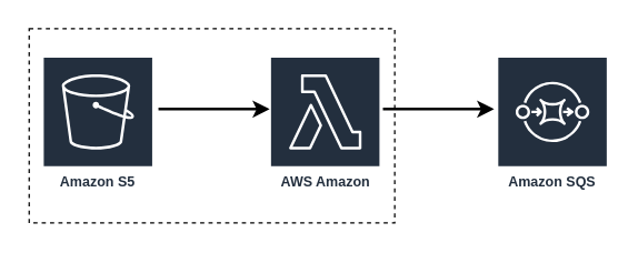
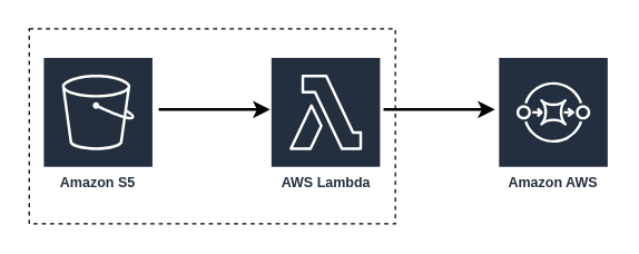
- <mxCell id="3" value="AWS Amazon" style="outlineConnect=0;fontColor=#232F3E;gradientColor=none;strokeColor=#ffffff;fillColor=#232F3E;dashed=0;verticalLabelPosition=middle;verticalAlign=bottom;align=center;html=1;whiteSpace=wrap;fontSize=10;fontStyle=1;spacing=3;shape=mxgraph.aws4.productIcon;prIcon=mxgraph.aws4.lambda;" vertex="1" parent="1"><mxGeometry x="193.5" y="40" width="80" height="100" as="geometry" /></mxCell>
+ <mxCell id="3" value="AWS Lambda" style="outlineConnect=0;fontColor=#232F3E;gradientColor=none;strokeColor=#ffffff;fillColor=#232F3E;dashed=0;verticalLabelPosition=middle;verticalAlign=bottom;align=center;html=1;whiteSpace=wrap;fontSize=10;fontStyle=1;spacing=3;shape=mxgraph.aws4.productIcon;prIcon=mxgraph.aws4.lambda;" vertex="1" parent="1"><mxGeometry x="193.5" y="40" width="80" height="100" as="geometry" /></mxCell>
- <mxCell id="7" value="Amazon SQS" style="outlineConnect=0;fontColor=#232F3E;gradientColor=none;strokeColor=#ffffff;fillColor=#232F3E;dashed=0;verticalLabelPosition=middle;verticalAlign=bottom;align=center;html=1;whiteSpace=wrap;fontSize=10;fontStyle=1;spacing=3;shape=mxgraph.aws4.productIcon;prIcon=mxgraph.aws4.sqs;" vertex="1" parent="1"><mxGeometry x="357" y="40" width="80" height="100" as="geometry" /></mxCell>
+ <mxCell id="7" value="Amazon AWS" style="outlineConnect=0;fontColor=#232F3E;gradientColor=none;strokeColor=#ffffff;fillColor=#232F3E;dashed=0;verticalLabelPosition=middle;verticalAlign=bottom;align=center;html=1;whiteSpace=wrap;fontSize=10;fontStyle=1;spacing=3;shape=mxgraph.aws4.productIcon;prIcon=mxgraph.aws4.sqs;" vertex="1" parent="1"><mxGeometry x="357" y="40" width="80" height="100" as="geometry" /></mxCell>
